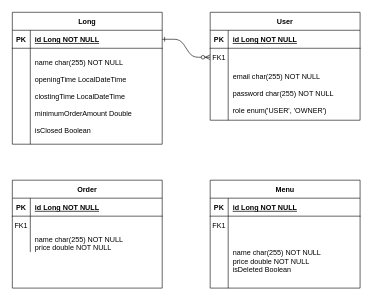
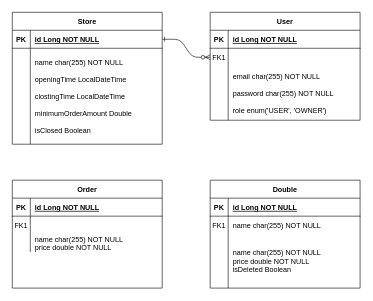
- <mxCell id="23" value="Long" style="shape=table;startSize=30;container=1;collapsible=1;childLayout=tableLayout;fixedRows=1;rowLines=0;fontStyle=1;align=center;resizeLast=1;" vertex="1" parent="1"><mxGeometry x="20" y="20" width="250" height="220" as="geometry" /></mxCell>
+ <mxCell id="23" value="Store" style="shape=table;startSize=30;container=1;collapsible=1;childLayout=tableLayout;fixedRows=1;rowLines=0;fontStyle=1;align=center;resizeLast=1;" vertex="1" parent="1"><mxGeometry x="20" y="20" width="250" height="220" as="geometry" /></mxCell>
- <mxCell id="13" value="Menu" style="shape=table;startSize=30;container=1;collapsible=1;childLayout=tableLayout;fixedRows=1;rowLines=0;fontStyle=1;align=center;resizeLast=1;" vertex="1" parent="1"><mxGeometry x="350" y="300" width="250" height="180" as="geometry" /></mxCell>
+ <mxCell id="13" value="Double" style="shape=table;startSize=30;container=1;collapsible=1;childLayout=tableLayout;fixedRows=1;rowLines=0;fontStyle=1;align=center;resizeLast=1;" vertex="1" parent="1"><mxGeometry x="350" y="300" width="250" height="180" as="geometry" /></mxCell>
+ <mxCell id="19" value="name char(255) NOT NULL" style="shape=partialRectangle;overflow=hidden;connectable=0;fillColor=none;top=0;left=0;bottom=0;right=0;align=left;spacingLeft=6;" vertex="1" parent="17"><mxGeometry x="30" width="220" height="30" as="geometry"><mxRectangle width="220" height="30" as="alternateBounds" /></mxGeometry></mxCell>
